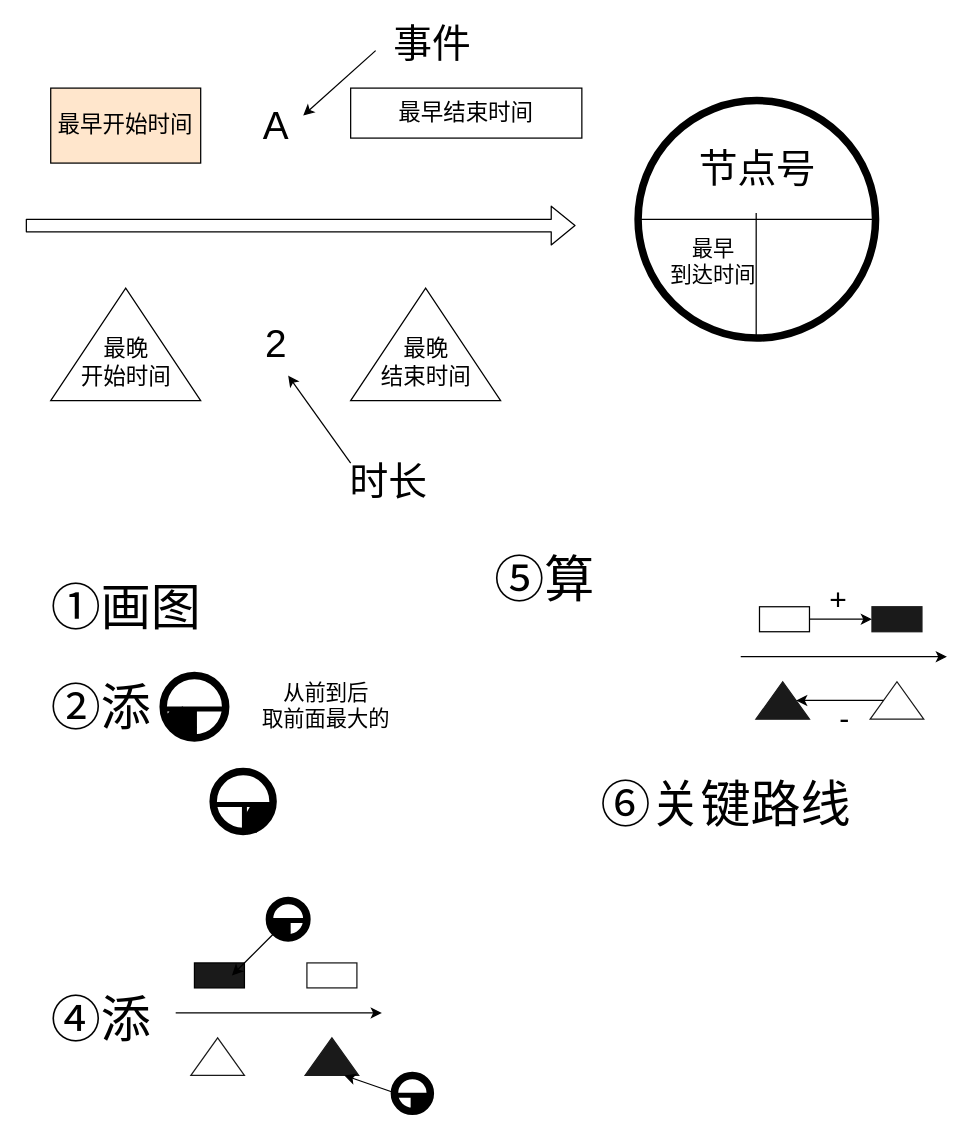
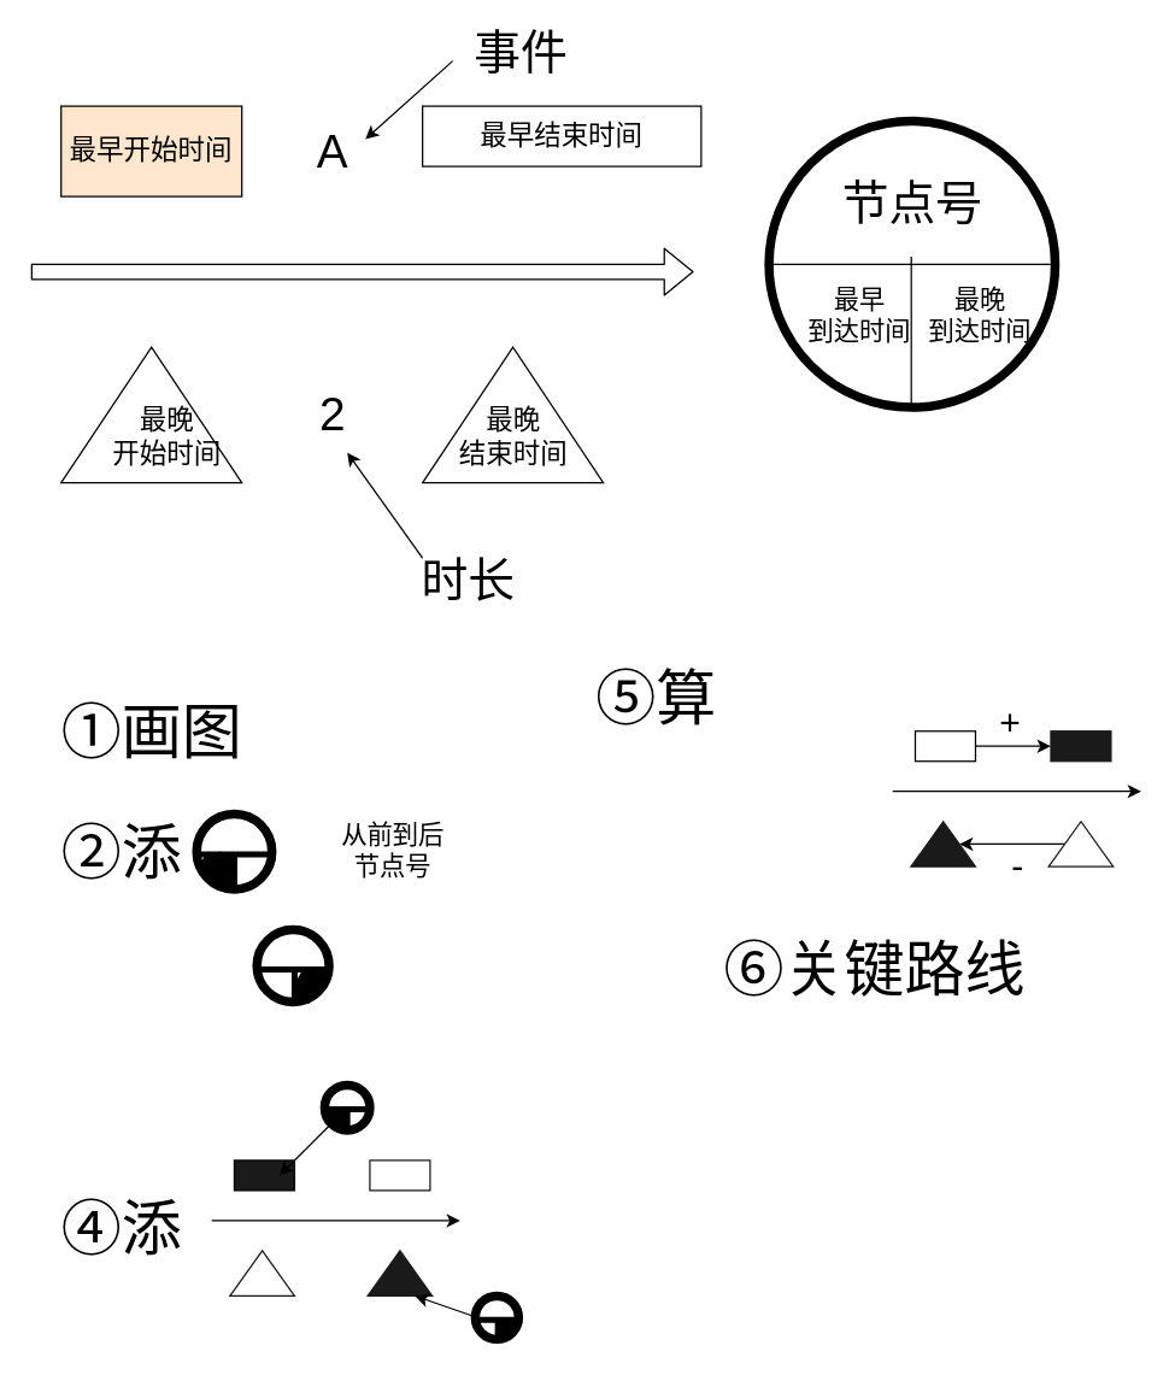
+ <mxCell id="20" value="&lt;span style=&quot;font-size: 17px&quot;&gt;最晚&lt;br&gt;到达时间&lt;/span&gt;" style="text;html=1;resizable=0;autosize=1;align=center;verticalAlign=middle;points=[];fillColor=none;strokeColor=none;rounded=0;strokeWidth=6;comic=0;" vertex="1" parent="1"><mxGeometry x="610" y="190" width="80" height="40" as="geometry" /></mxCell>
- <mxCell id="6" value="&lt;font style=&quot;font-size: 18px&quot;&gt;最晚&lt;br&gt;开始时间&lt;/font&gt;" style="text;html=1;resizable=0;autosize=1;align=center;verticalAlign=middle;points=[];fillColor=none;strokeColor=none;rounded=0;" vertex="1" parent="1"><mxGeometry x="55" y="270" width="90" height="40" as="geometry" /></mxCell>
+ <mxCell id="6" value="&lt;font style=&quot;font-size: 18px&quot;&gt;最晚&lt;br&gt;开始时间&lt;/font&gt;" style="text;html=1;resizable=0;autosize=1;align=center;verticalAlign=middle;points=[];fillColor=none;strokeColor=none;rounded=0;" vertex="1" parent="1"><mxGeometry x="65" y="270" width="90" height="40" as="geometry" /></mxCell>
- <mxCell id="36" value="&lt;font style=&quot;font-size: 17px&quot;&gt;从前到后&lt;br&gt;取前面最大的&lt;/font&gt;" style="text;html=1;resizable=0;autosize=1;align=center;verticalAlign=middle;points=[];fillColor=none;strokeColor=none;rounded=0;comic=0;" vertex="1" parent="1"><mxGeometry x="200" y="545" width="120" height="40" as="geometry" /></mxCell>
+ <mxCell id="36" value="&lt;font style=&quot;font-size: 17px&quot;&gt;从前到后&lt;br&gt;节点号&lt;/font&gt;" style="text;html=1;resizable=0;autosize=1;align=center;verticalAlign=middle;points=[];fillColor=none;strokeColor=none;rounded=0;comic=0;" vertex="1" parent="1"><mxGeometry x="200" y="545" width="120" height="40" as="geometry" /></mxCell>
